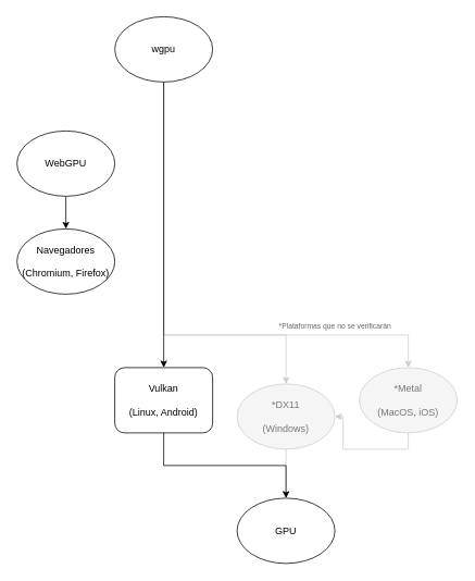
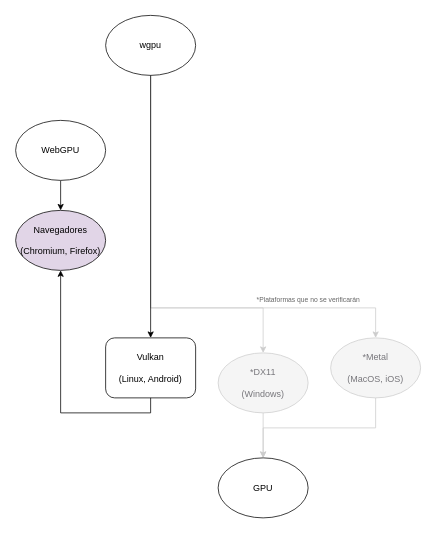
- <mxCell id="7" value="&lt;div&gt;Navegadores&lt;/div&gt;&lt;div&gt;&lt;br&gt;&lt;/div&gt;&lt;div&gt;(Chromium, Firefox)&lt;br&gt;&lt;/div&gt;" style="ellipse;whiteSpace=wrap;html=1;" vertex="1" parent="1"><mxGeometry x="20" y="280" width="120" height="80" as="geometry" /></mxCell>
+ <mxCell id="7" value="&lt;div&gt;Navegadores&lt;/div&gt;&lt;div&gt;&lt;br&gt;&lt;/div&gt;&lt;div&gt;(Chromium, Firefox)&lt;br&gt;&lt;/div&gt;" style="ellipse;whiteSpace=wrap;html=1;fillColor=#e1d5e7;" vertex="1" parent="1"><mxGeometry x="20" y="280" width="120" height="80" as="geometry" /></mxCell>
- <mxCell id="11" style="edgeStyle=orthogonalEdgeStyle;rounded=0;orthogonalLoop=1;jettySize=auto;html=1;exitX=0.5;exitY=1;exitDx=0;exitDy=0;strokeColor=#cccccc;" edge="1" parent="1" source="12" target="10"><mxGeometry relative="1" as="geometry" /></mxCell>
+ <mxCell id="11" style="edgeStyle=orthogonalEdgeStyle;rounded=0;orthogonalLoop=1;jettySize=auto;html=1;exitX=0.5;exitY=1;exitDx=0;exitDy=0;entryX=0.5;entryY=0;entryDx=0;entryDy=0;strokeColor=#cccccc;" edge="1" parent="1" source="12" target="15"><mxGeometry relative="1" as="geometry" /></mxCell>
- <mxCell id="16" style="edgeStyle=orthogonalEdgeStyle;rounded=0;orthogonalLoop=1;jettySize=auto;html=1;exitX=0.5;exitY=1;exitDx=0;exitDy=0;entryX=0.5;entryY=0;entryDx=0;entryDy=0;" edge="1" parent="1" source="8" target="15"><mxGeometry relative="1" as="geometry" /></mxCell>
+ <mxCell id="16" style="edgeStyle=orthogonalEdgeStyle;rounded=0;orthogonalLoop=1;jettySize=auto;html=1;exitX=0.5;exitY=1;exitDx=0;exitDy=0;" edge="1" parent="1" source="8" target="7"><mxGeometry relative="1" as="geometry" /></mxCell>
